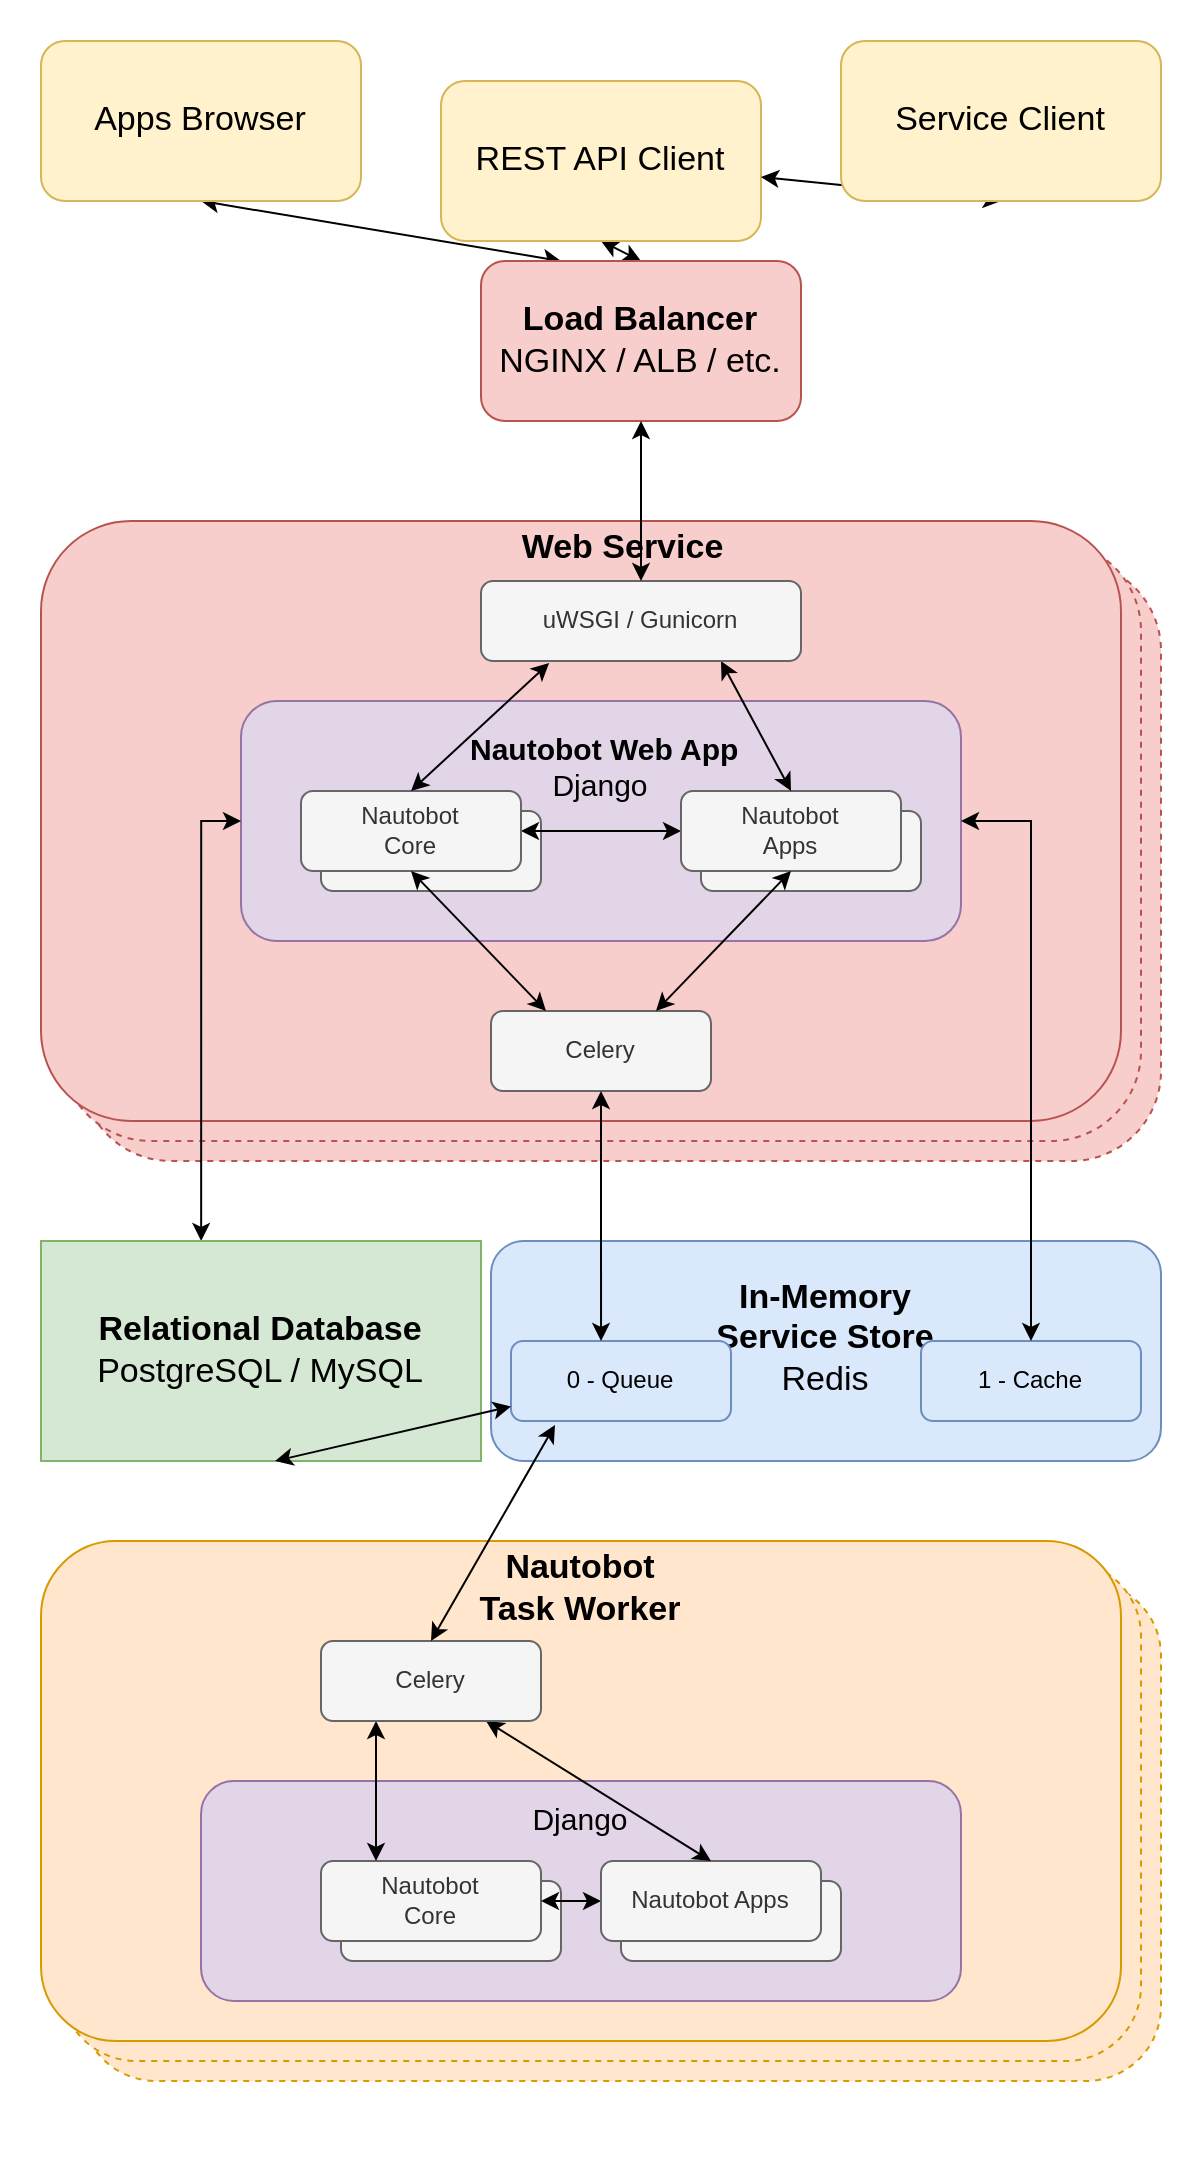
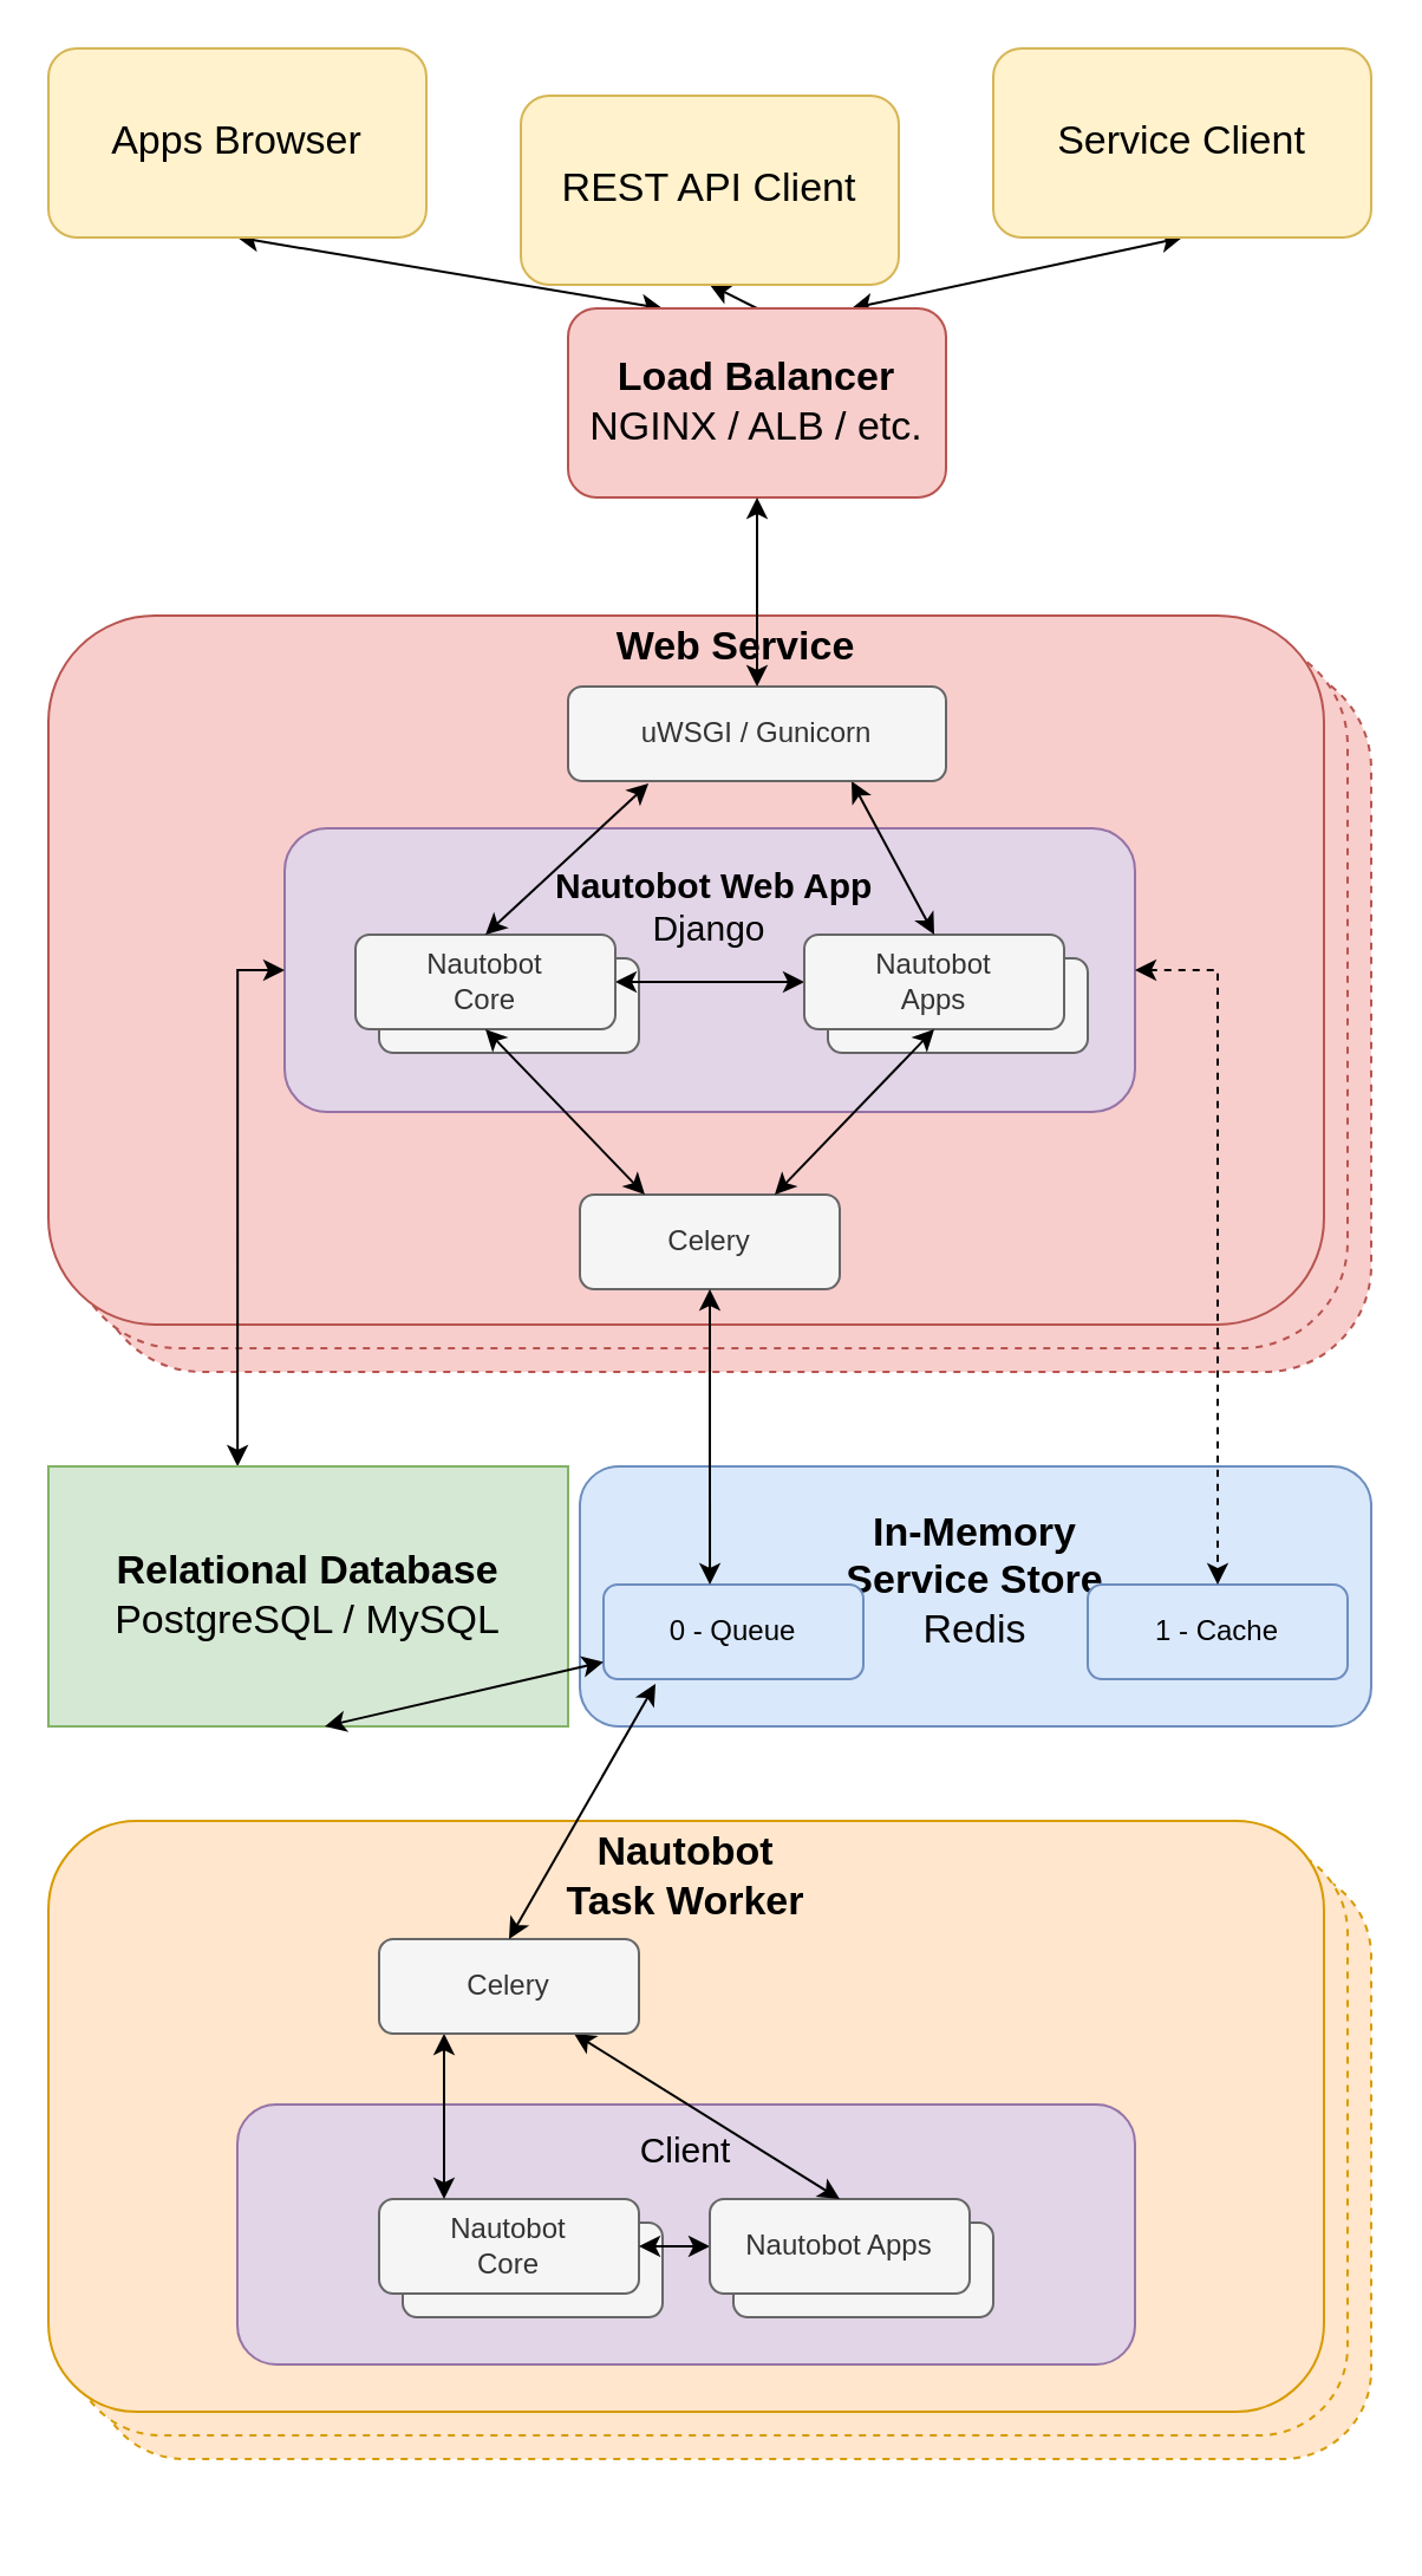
- <mxCell id="10" style="rounded=0;orthogonalLoop=1;jettySize=auto;html=1;exitX=0.5;exitY=1;exitDx=0;exitDy=0;startArrow=classic;startFill=1;" parent="1" source="11" target="9" edge="1"><mxGeometry relative="1" as="geometry"><mxPoint x="300" y="140" as="targetPoint" /></mxGeometry></mxCell>
+ <mxCell id="10" style="rounded=0;orthogonalLoop=1;jettySize=auto;html=1;exitX=0.5;exitY=1;exitDx=0;exitDy=0;startArrow=classic;startFill=1;entryX=0.75;entryY=0;entryDx=0;entryDy=0;" parent="1" source="11" target="12" edge="1"><mxGeometry relative="1" as="geometry"><mxPoint x="300" y="140" as="targetPoint" /></mxGeometry></mxCell>
- <mxCell id="8" style="rounded=0;orthogonalLoop=1;jettySize=auto;html=1;exitX=0.5;exitY=1;exitDx=0;exitDy=0;entryX=0.5;entryY=0;entryDx=0;entryDy=0;startArrow=classic;startFill=1;" parent="1" source="9" target="12" edge="1"><mxGeometry relative="1" as="geometry" /></mxCell>
+ <mxCell id="8" style="rounded=0;orthogonalLoop=1;jettySize=auto;html=1;exitX=0.5;exitY=1;exitDx=0;exitDy=0;entryX=0.5;entryY=0;entryDx=0;entryDy=0;startArrow=classic;startFill=1;endArrow=none;" parent="1" source="9" target="12" edge="1"><mxGeometry relative="1" as="geometry" /></mxCell>
- <mxCell id="45" style="rounded=0;orthogonalLoop=1;jettySize=auto;html=1;startArrow=classic;startFill=1;edgeStyle=orthogonalEdgeStyle;entryX=0.5;entryY=0;entryDx=0;entryDy=0;" edge="1" parent="1" source="5" target="17"><mxGeometry relative="1" as="geometry"><mxPoint x="730" y="410" as="sourcePoint" /><Array as="points"><mxPoint x="515" y="410" /></Array><mxPoint x="710" y="620" as="targetPoint" /></mxGeometry></mxCell>
+ <mxCell id="45" style="rounded=0;orthogonalLoop=1;jettySize=auto;html=1;startArrow=classic;startFill=1;edgeStyle=orthogonalEdgeStyle;entryX=0.5;entryY=0;entryDx=0;entryDy=0;dashed=1;" edge="1" parent="1" source="5" target="17"><mxGeometry relative="1" as="geometry"><mxPoint x="730" y="410" as="sourcePoint" /><Array as="points"><mxPoint x="515" y="410" /></Array><mxPoint x="710" y="620" as="targetPoint" /></mxGeometry></mxCell>
- <mxCell id="31" value="&lt;font style=&quot;font-size: 15px&quot;&gt;Django&lt;br&gt;&lt;/font&gt;&lt;p style=&quot;line-height: 160%&quot;&gt;&lt;br&gt;&lt;/p&gt;&lt;p&gt;&lt;/p&gt;&lt;p&gt;&lt;/p&gt;&lt;div&gt;&lt;br&gt;&lt;/div&gt;&lt;div&gt;&lt;br&gt;&lt;/div&gt;" style="rounded=1;whiteSpace=wrap;html=1;fillColor=#e1d5e7;strokeColor=#9673a6;" parent="1" vertex="1"><mxGeometry x="100" y="890" width="380" height="110" as="geometry" /></mxCell>
+ <mxCell id="31" value="&lt;font style=&quot;font-size: 15px&quot;&gt;Client&lt;br&gt;&lt;/font&gt;&lt;p style=&quot;line-height: 160%&quot;&gt;&lt;br&gt;&lt;/p&gt;&lt;p&gt;&lt;/p&gt;&lt;p&gt;&lt;/p&gt;&lt;div&gt;&lt;br&gt;&lt;/div&gt;&lt;div&gt;&lt;br&gt;&lt;/div&gt;" style="rounded=1;whiteSpace=wrap;html=1;fillColor=#e1d5e7;strokeColor=#9673a6;" parent="1" vertex="1"><mxGeometry x="100" y="890" width="380" height="110" as="geometry" /></mxCell>
